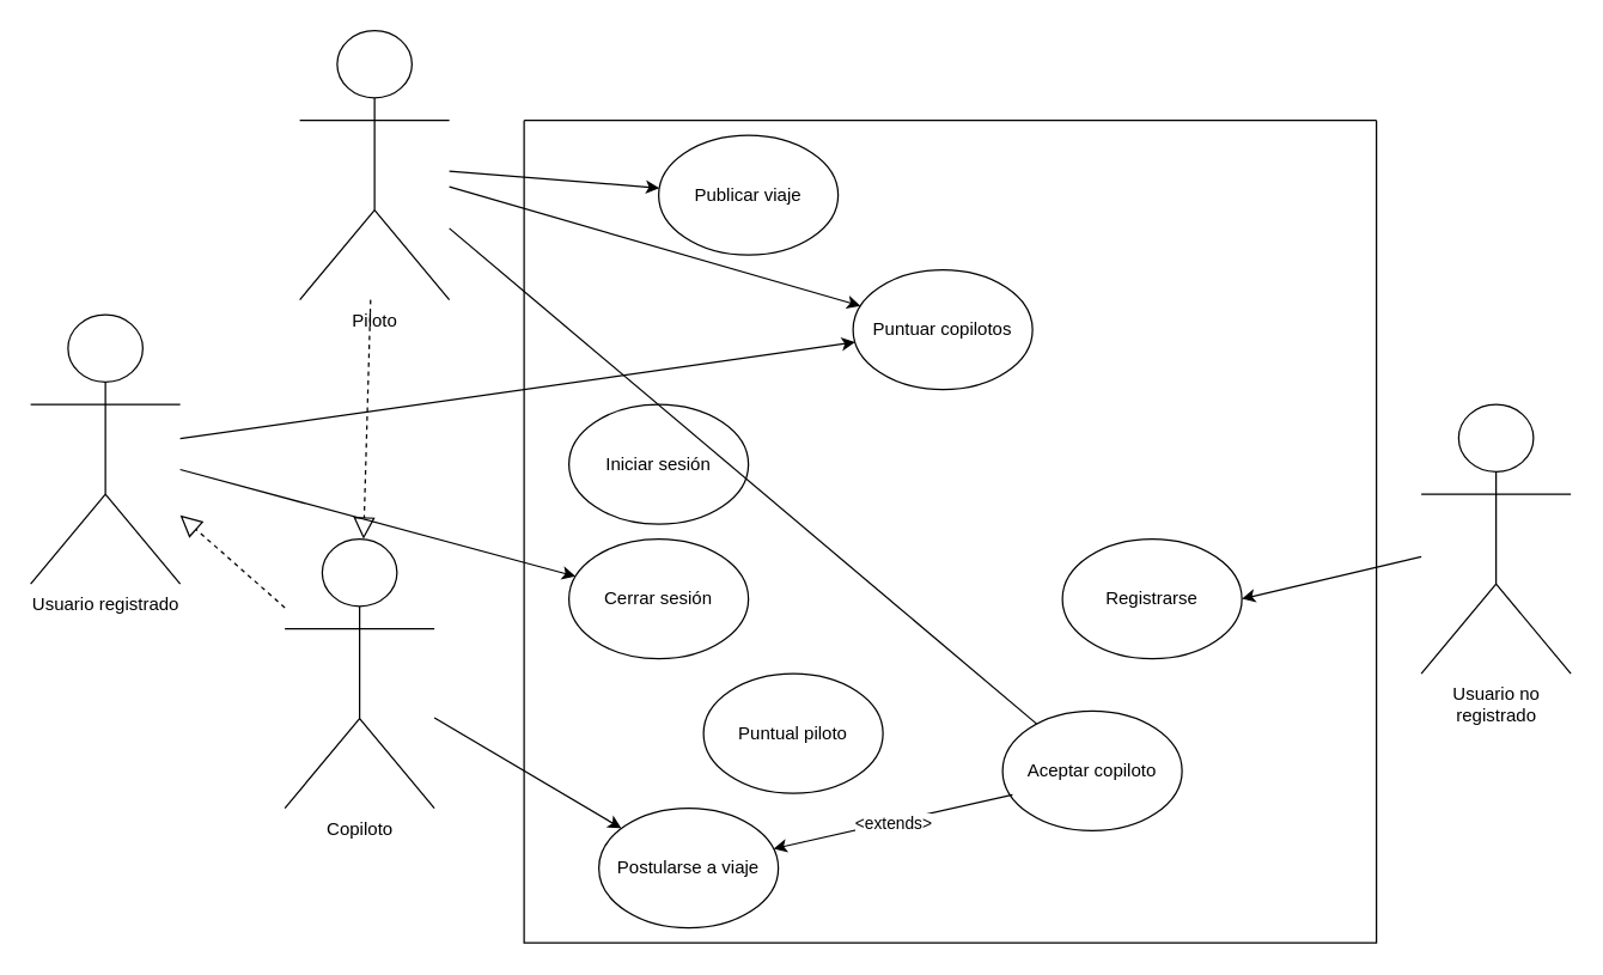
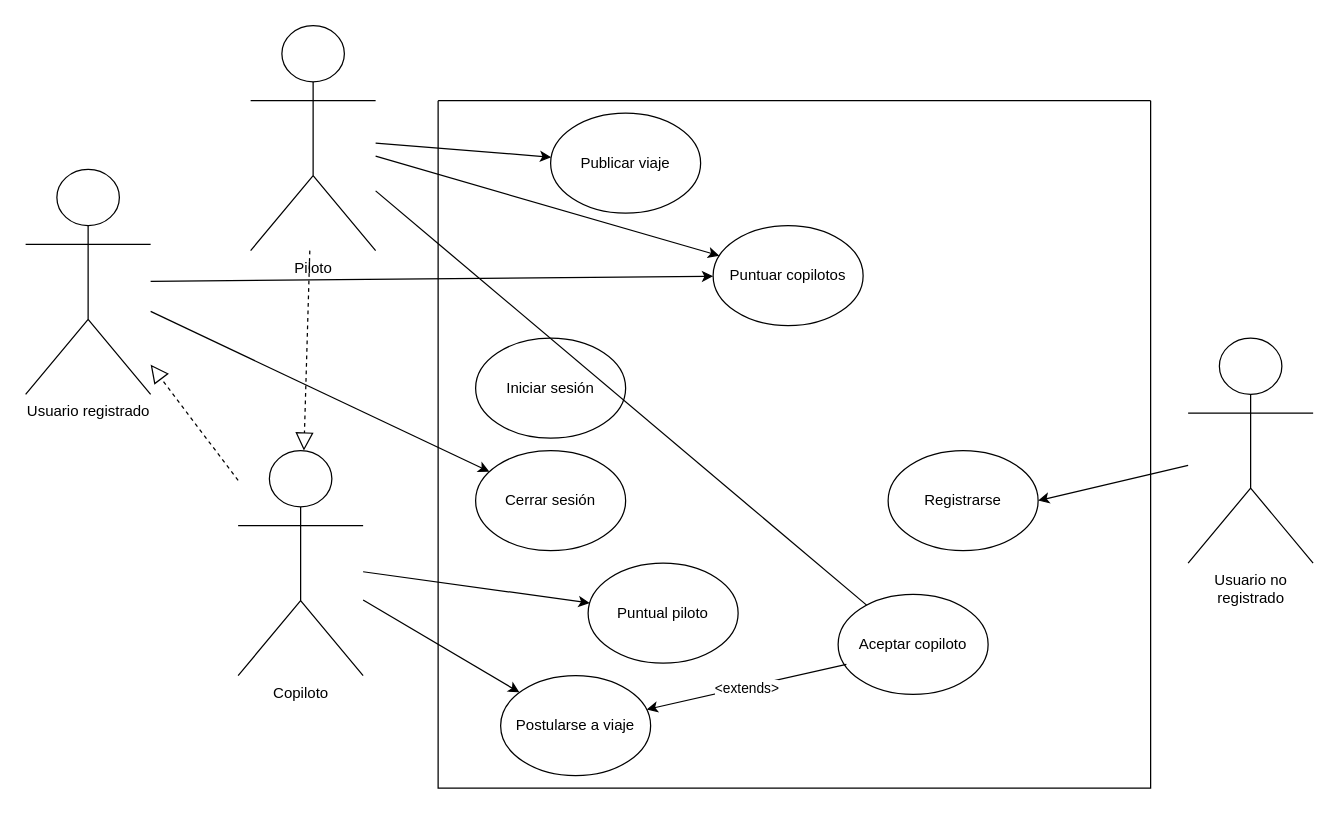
- <mxCell id="13" value="Usuario registrado" style="shape=umlActor;verticalLabelPosition=bottom;verticalAlign=top;html=1;outlineConnect=0;" vertex="1" parent="1"><mxGeometry x="20" y="210" width="100" height="180" as="geometry" /></mxCell>
+ <mxCell id="13" value="Usuario registrado" style="shape=umlActor;verticalLabelPosition=bottom;verticalAlign=top;html=1;outlineConnect=0;" vertex="1" parent="1"><mxGeometry x="20" y="135" width="100" height="180" as="geometry" /></mxCell>
+ <mxCell id="23" value="" style="endArrow=classic;html=1;rounded=0;" edge="1" parent="1" source="15" target="5"><mxGeometry width="50" height="50" relative="1" as="geometry"><mxPoint x="130" y="323.514" as="sourcePoint" /><mxPoint x="394.396" y="394.972" as="targetPoint" /></mxGeometry></mxCell>
